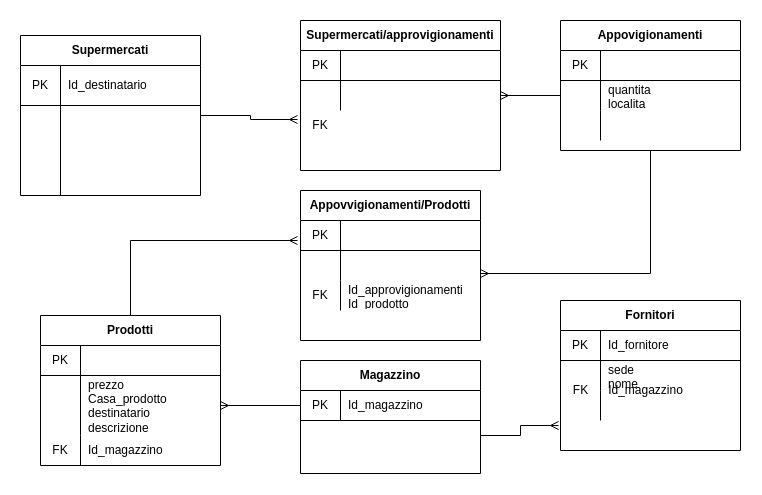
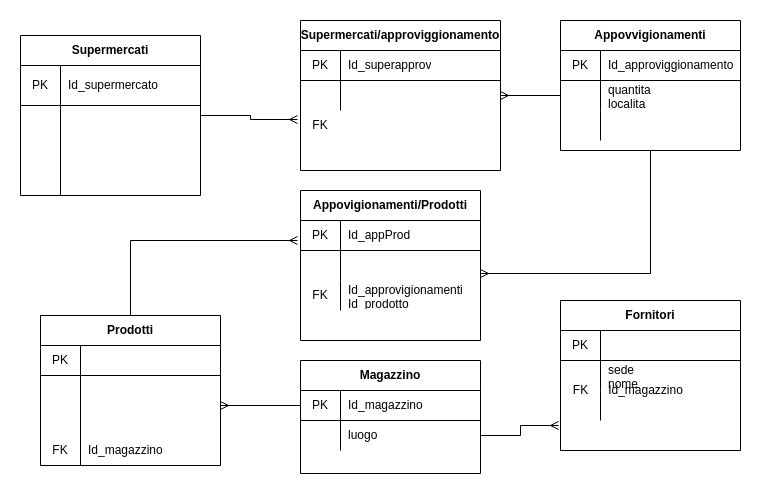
- <mxCell id="50" value="Supermercati/approvigionamenti" style="shape=table;html=1;whiteSpace=wrap;startSize=30;container=1;collapsible=0;childLayout=tableLayout;fixedRows=1;rowLines=0;fontStyle=1;align=center;" vertex="1" parent="1"><mxGeometry x="300" y="20" width="200" height="150" as="geometry" /></mxCell>
+ <mxCell id="50" value="Supermercati/approviggionamento" style="shape=table;html=1;whiteSpace=wrap;startSize=30;container=1;collapsible=0;childLayout=tableLayout;fixedRows=1;rowLines=0;fontStyle=1;align=center;" vertex="1" parent="1"><mxGeometry x="300" y="20" width="200" height="150" as="geometry" /></mxCell>
- <mxCell id="13" value="Appovigionamenti" style="shape=table;html=1;whiteSpace=wrap;startSize=30;container=1;collapsible=0;childLayout=tableLayout;fixedRows=1;rowLines=0;fontStyle=1;align=center;" vertex="1" parent="1"><mxGeometry x="560" y="20" width="180" height="130" as="geometry" /></mxCell>
+ <mxCell id="13" value="Appovvigionamenti" style="shape=table;html=1;whiteSpace=wrap;startSize=30;container=1;collapsible=0;childLayout=tableLayout;fixedRows=1;rowLines=0;fontStyle=1;align=center;" vertex="1" parent="1"><mxGeometry x="560" y="20" width="180" height="130" as="geometry" /></mxCell>
+ <mxCell id="53" value="Id_superapprov" style="shape=partialRectangle;html=1;whiteSpace=wrap;connectable=0;fillColor=none;top=0;left=0;bottom=0;right=0;align=left;spacingLeft=6;overflow=hidden;" vertex="1" parent="51"><mxGeometry x="40" width="160" height="30" as="geometry" /></mxCell>
+ <mxCell id="16" value="Id_approviggionamento" style="shape=partialRectangle;html=1;whiteSpace=wrap;connectable=0;fillColor=none;top=0;left=0;bottom=0;right=0;align=left;spacingLeft=6;overflow=hidden;" vertex="1" parent="14"><mxGeometry x="40" width="140" height="30" as="geometry" /></mxCell>
- <mxCell id="6" value="Id_destinatario" style="shape=partialRectangle;html=1;whiteSpace=wrap;connectable=0;fillColor=none;top=0;left=0;bottom=0;right=0;align=left;spacingLeft=6;overflow=hidden;" vertex="1" parent="4"><mxGeometry x="40" width="140" height="40" as="geometry" /></mxCell>
+ <mxCell id="6" value="Id_supermercato" style="shape=partialRectangle;html=1;whiteSpace=wrap;connectable=0;fillColor=none;top=0;left=0;bottom=0;right=0;align=left;spacingLeft=6;overflow=hidden;" vertex="1" parent="4"><mxGeometry x="40" width="140" height="40" as="geometry" /></mxCell>
- <mxCell id="64" value="Appovvigionamenti/Prodotti" style="shape=table;html=1;whiteSpace=wrap;startSize=30;container=1;collapsible=0;childLayout=tableLayout;fixedRows=1;rowLines=0;fontStyle=1;align=center;" vertex="1" parent="1"><mxGeometry x="300" y="190" width="180" height="150" as="geometry" /></mxCell>
+ <mxCell id="64" value="Appovigionamenti/Prodotti" style="shape=table;html=1;whiteSpace=wrap;startSize=30;container=1;collapsible=0;childLayout=tableLayout;fixedRows=1;rowLines=0;fontStyle=1;align=center;" vertex="1" parent="1"><mxGeometry x="300" y="190" width="180" height="150" as="geometry" /></mxCell>
+ <mxCell id="67" value="Id_appProd" style="shape=partialRectangle;html=1;whiteSpace=wrap;connectable=0;fillColor=none;top=0;left=0;bottom=0;right=0;align=left;spacingLeft=6;overflow=hidden;" vertex="1" parent="65"><mxGeometry x="40" width="140" height="30" as="geometry" /></mxCell>
- <mxCell id="36" value="Id_fornitore" style="shape=partialRectangle;html=1;whiteSpace=wrap;connectable=0;fillColor=none;top=0;left=0;bottom=0;right=0;align=left;spacingLeft=6;overflow=hidden;" vertex="1" parent="34"><mxGeometry x="40" width="140" height="30" as="geometry" /></mxCell>
- <mxCell id="29" value="prezzo&lt;br&gt;Casa_prodotto&lt;br&gt;destinatario&lt;br&gt;descrizione" style="shape=partialRectangle;html=1;whiteSpace=wrap;connectable=0;fillColor=none;top=0;left=0;bottom=0;right=0;align=left;spacingLeft=6;overflow=hidden;" vertex="1" parent="27"><mxGeometry x="40" width="140" height="60" as="geometry" /></mxCell>
+ <mxCell id="49" value="luogo" style="shape=partialRectangle;html=1;whiteSpace=wrap;connectable=0;fillColor=none;top=0;left=0;bottom=0;right=0;align=left;spacingLeft=6;overflow=hidden;" vertex="1" parent="47"><mxGeometry x="40" width="140" height="30" as="geometry" /></mxCell>
